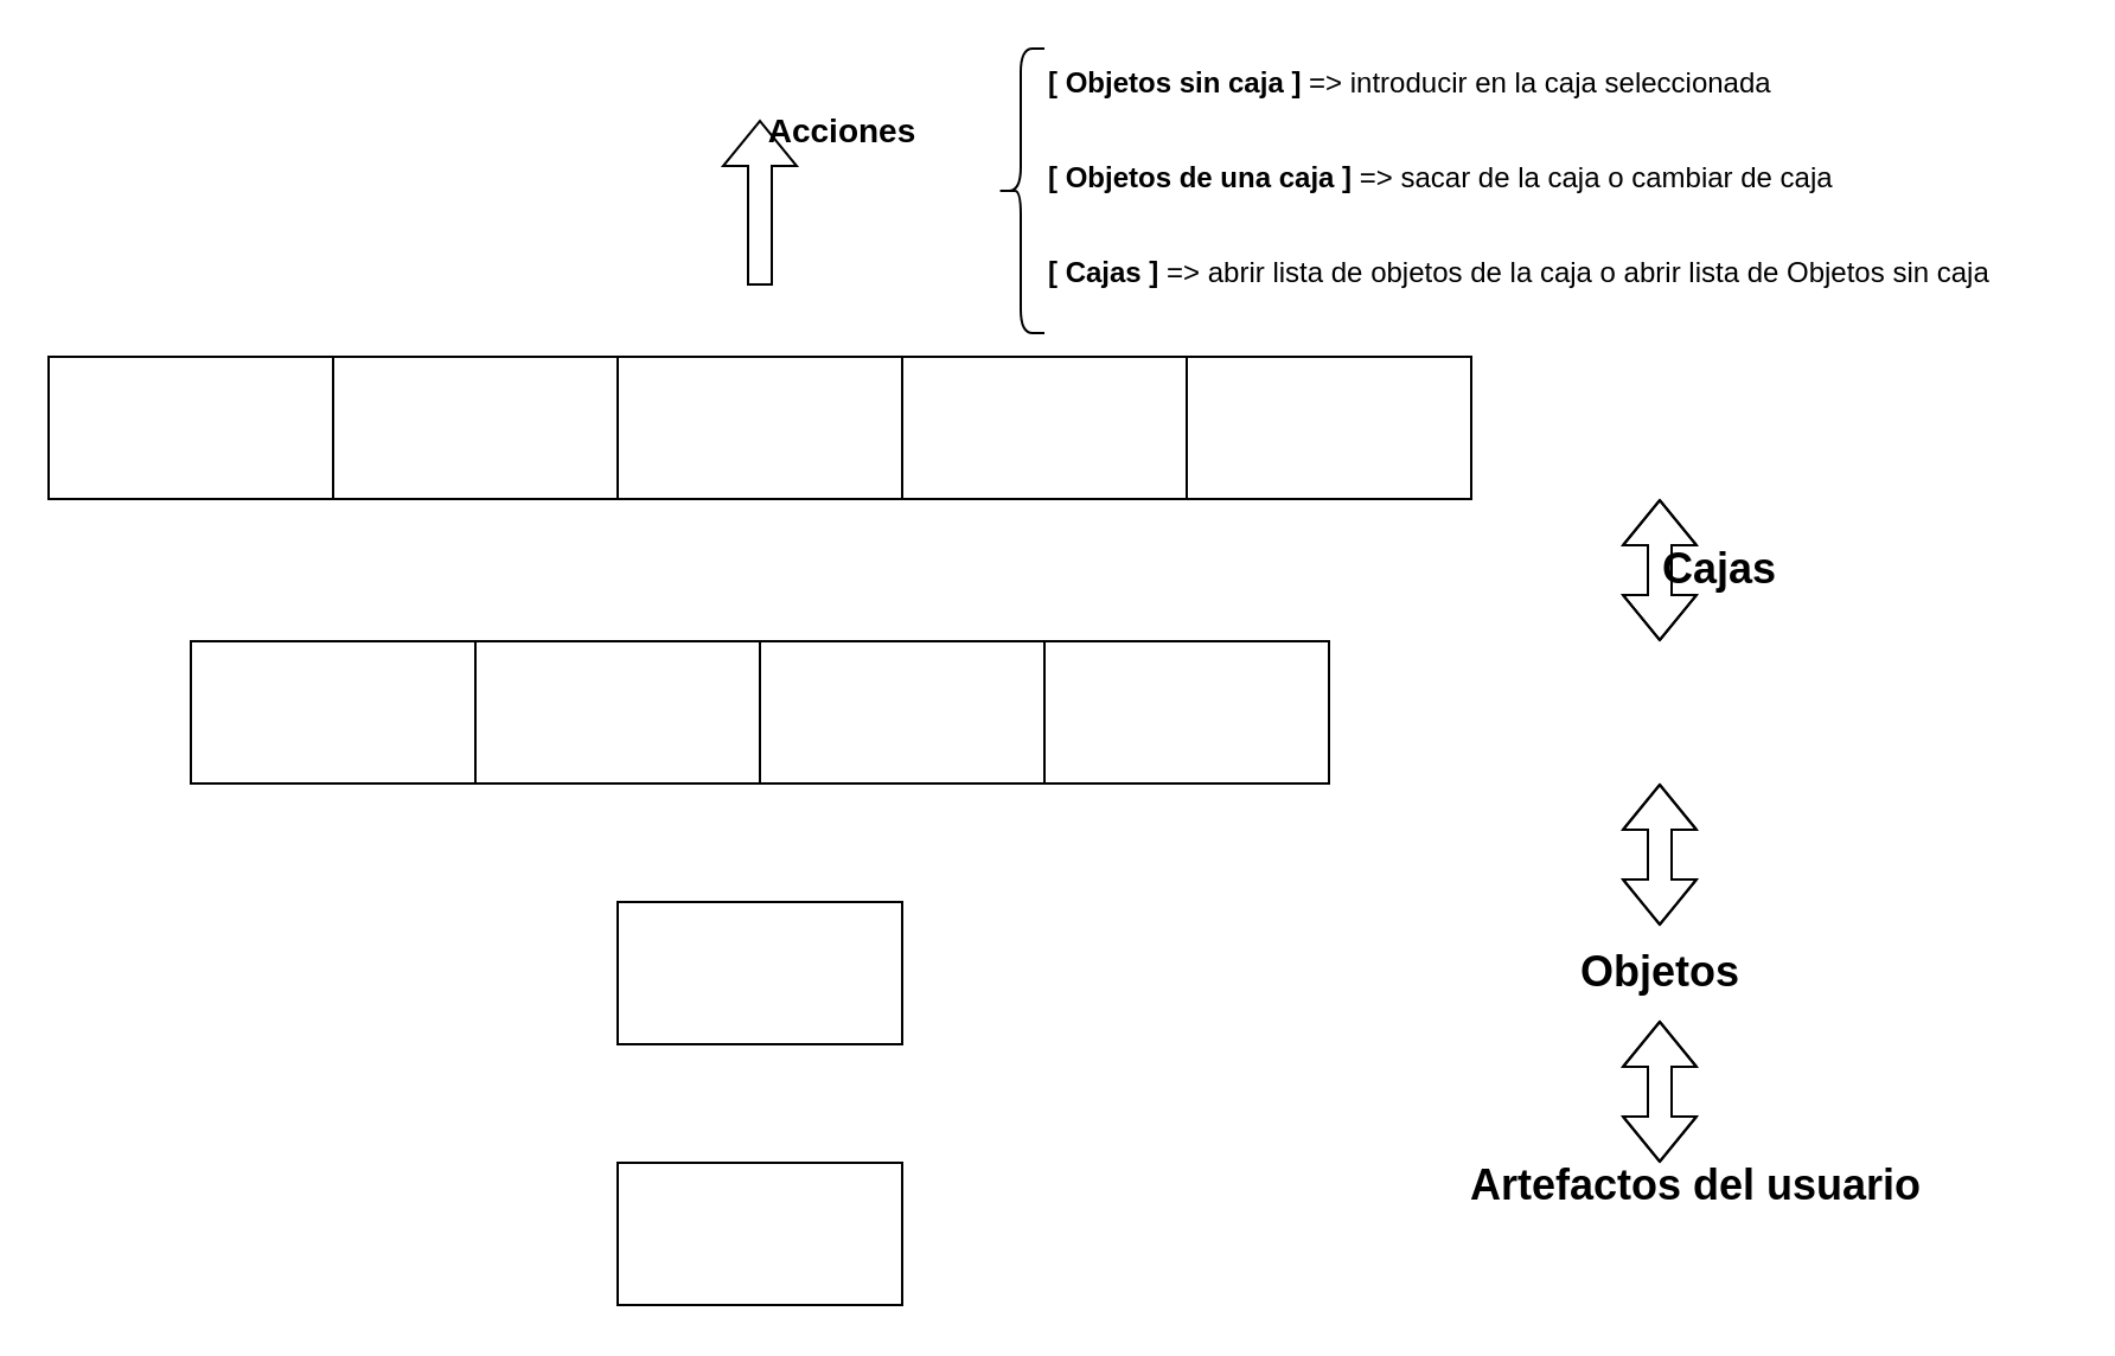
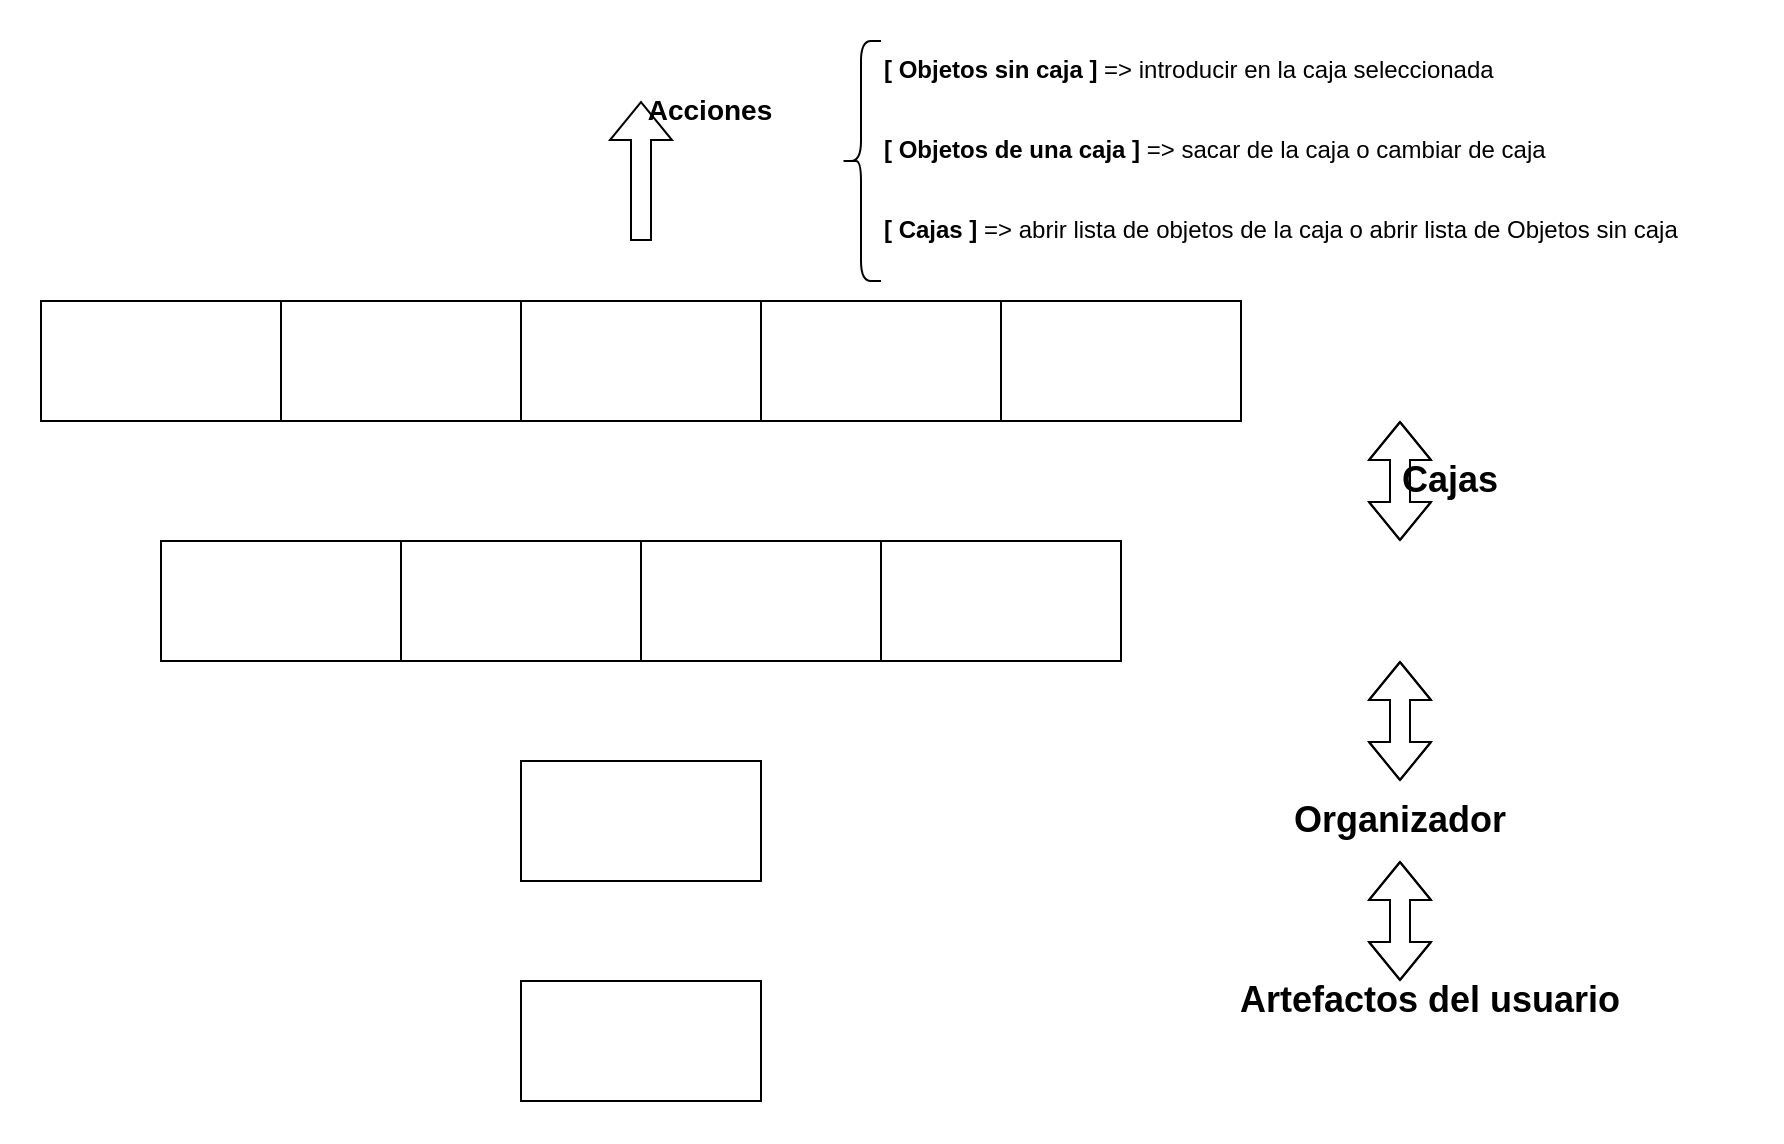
- <mxCell id="17" value="Objetos" style="text;html=1;strokeColor=none;fillColor=none;align=center;verticalAlign=middle;whiteSpace=wrap;rounded=0;fontSize=18;fontStyle=1" vertex="1" parent="1"><mxGeometry x="595" y="395" width="210" height="30" as="geometry" /></mxCell>
+ <mxCell id="17" value="Organizador" style="text;html=1;strokeColor=none;fillColor=none;align=center;verticalAlign=middle;whiteSpace=wrap;rounded=0;fontSize=18;fontStyle=1" vertex="1" parent="1"><mxGeometry x="595" y="395" width="210" height="30" as="geometry" /></mxCell>
